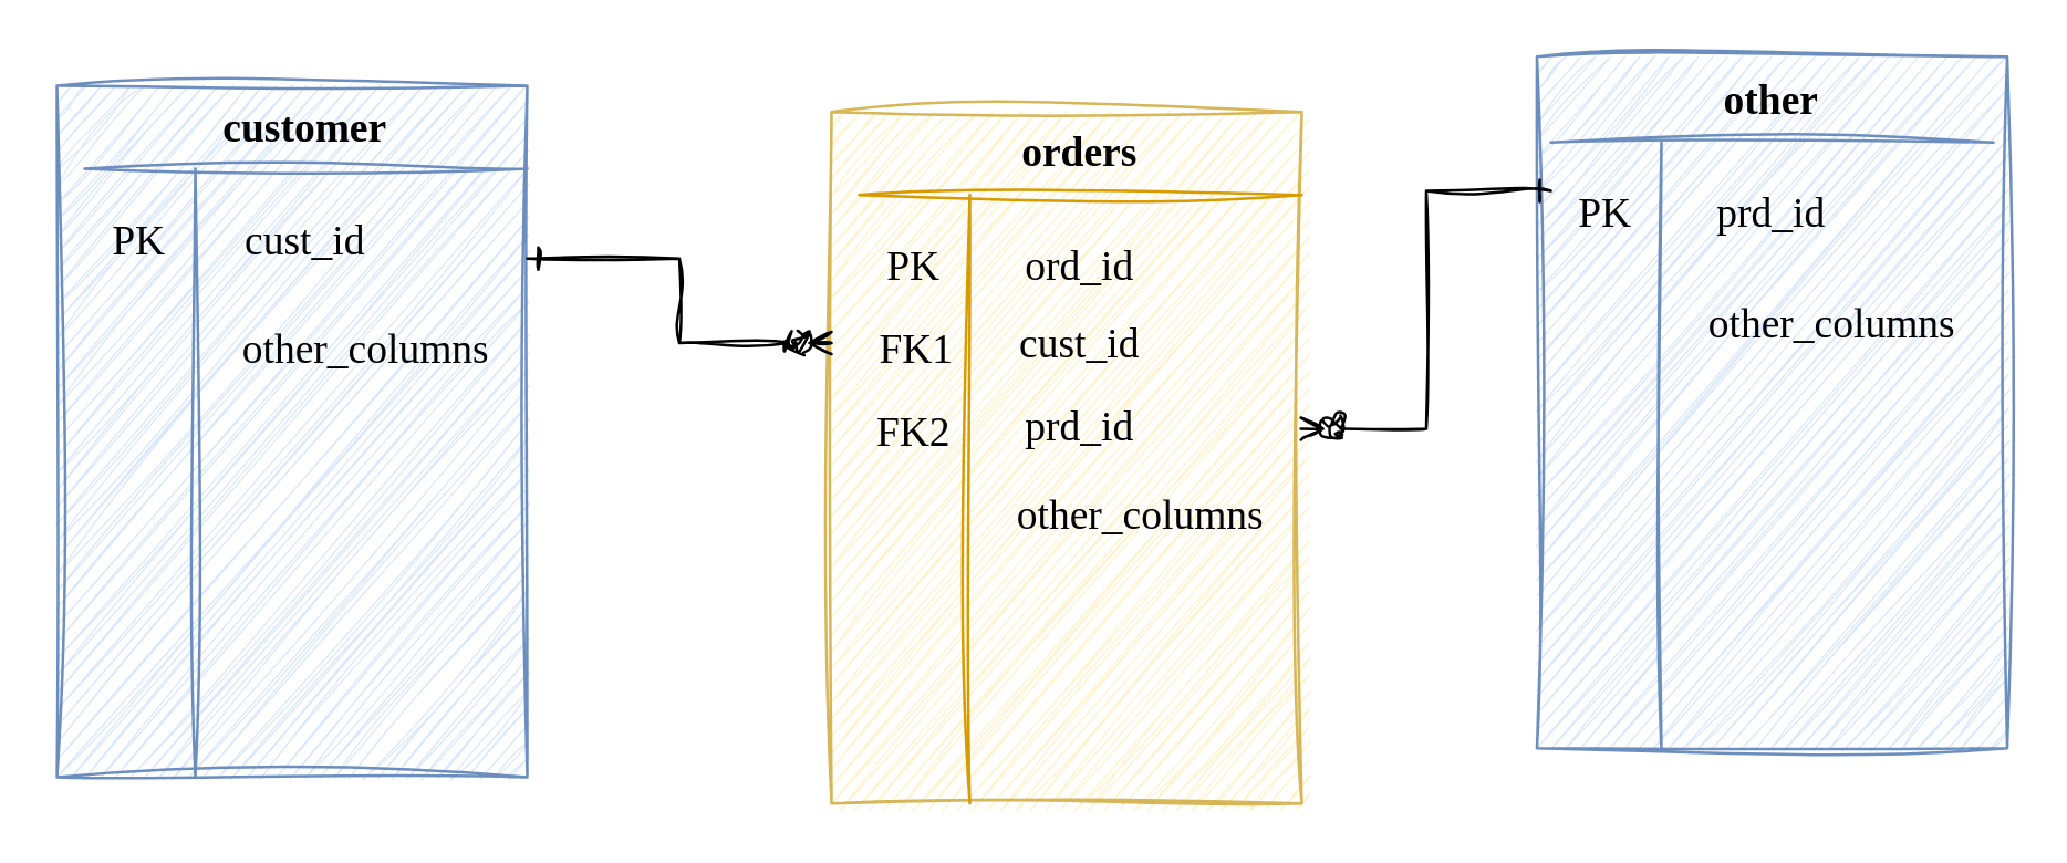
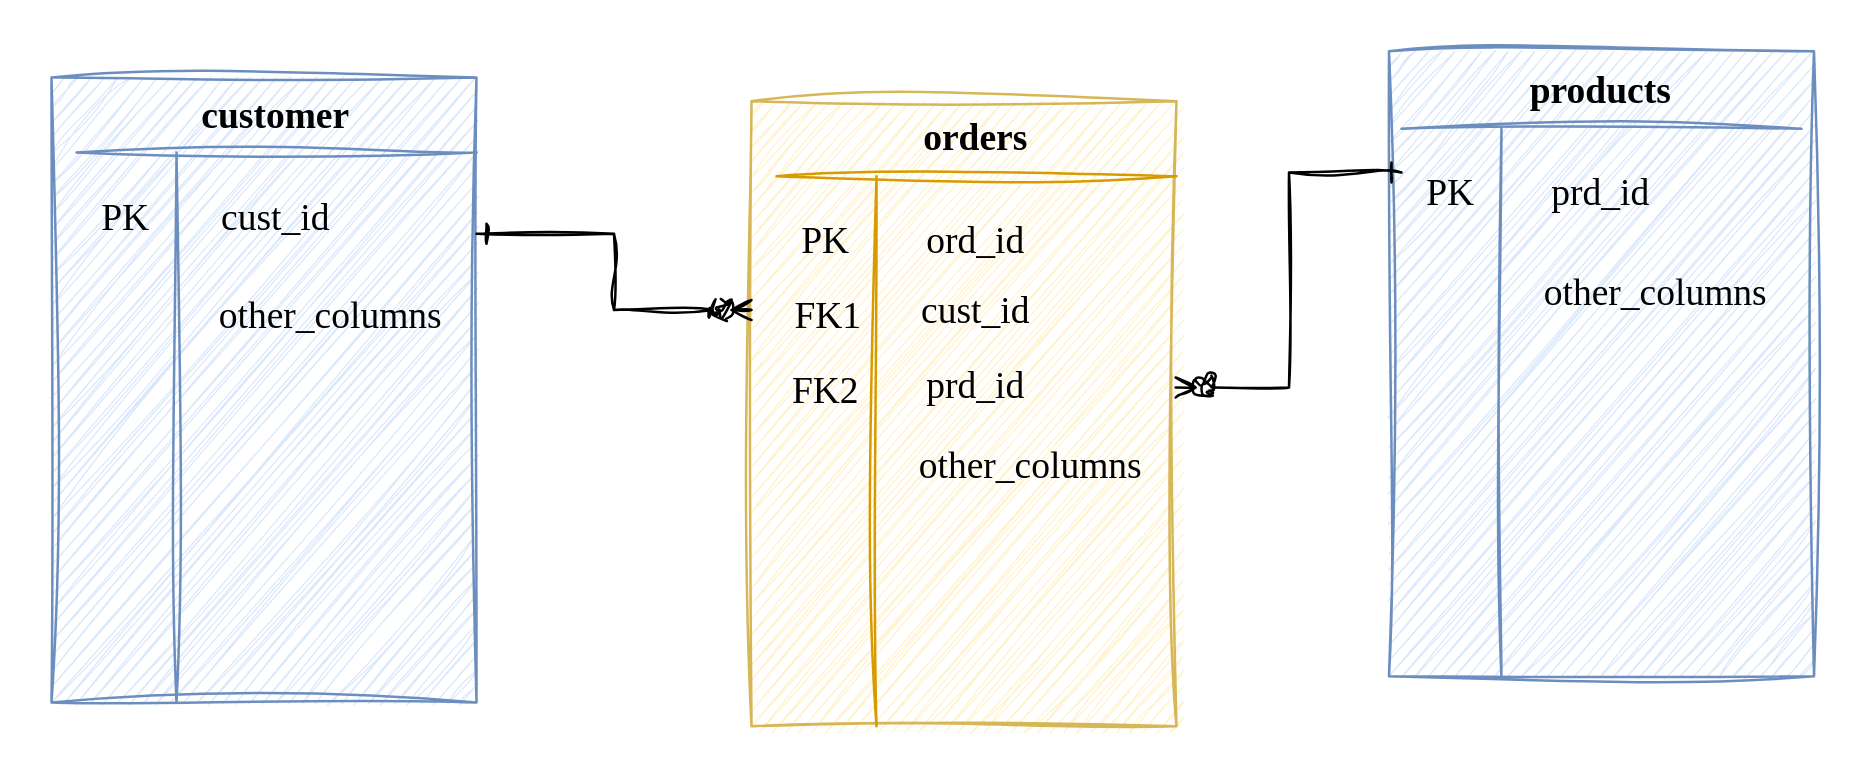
- <mxCell id="23" value="&lt;b&gt;&lt;font style=&quot;font-size: 15px;&quot; face=&quot;Comic Sans MS&quot;&gt;other&lt;/font&gt;&lt;/b&gt;" style="text;html=1;align=center;verticalAlign=middle;whiteSpace=wrap;rounded=0;" vertex="1" parent="1"><mxGeometry x="610" y="20" width="60" height="30" as="geometry" /></mxCell>
+ <mxCell id="23" value="&lt;b&gt;&lt;font style=&quot;font-size: 15px;&quot; face=&quot;Comic Sans MS&quot;&gt;products&lt;/font&gt;&lt;/b&gt;" style="text;html=1;align=center;verticalAlign=middle;whiteSpace=wrap;rounded=0;" vertex="1" parent="1"><mxGeometry x="610" y="20" width="60" height="30" as="geometry" /></mxCell>
